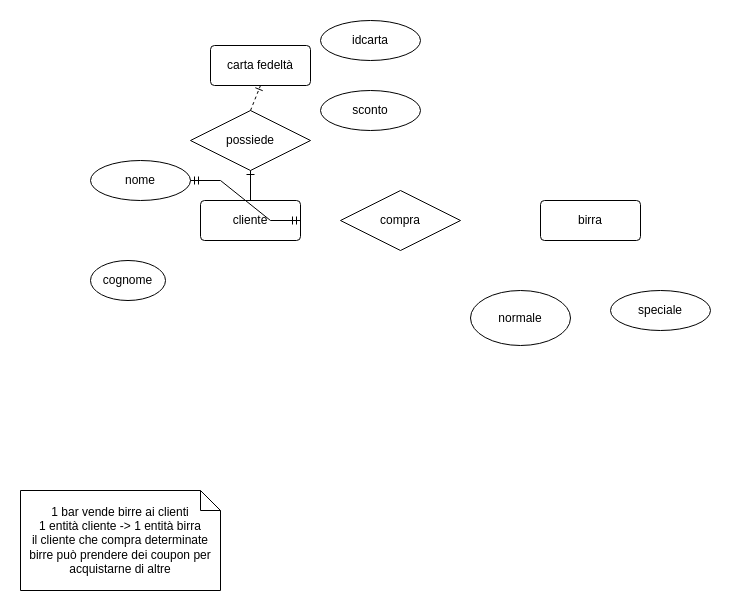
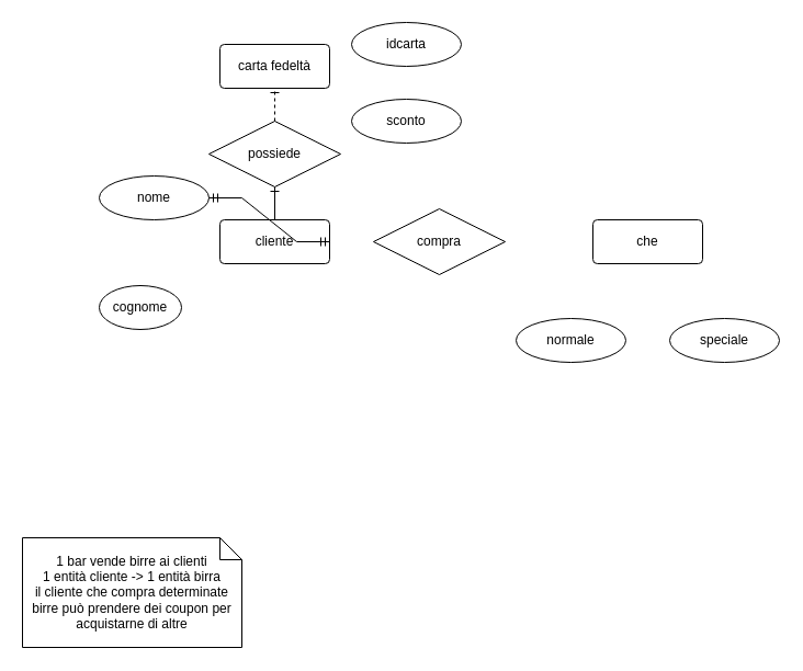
- <mxCell id="8" value="carta fedeltà" style="rounded=1;arcSize=10;whiteSpace=wrap;html=1;align=center;" vertex="1" parent="1"><mxGeometry x="210" y="45" width="100" height="40" as="geometry" /></mxCell>
+ <mxCell id="8" value="carta fedeltà" style="rounded=1;arcSize=10;whiteSpace=wrap;html=1;align=center;" vertex="1" parent="1"><mxGeometry x="200" y="40" width="100" height="40" as="geometry" /></mxCell>
- <mxCell id="3" value="birra" style="rounded=1;arcSize=10;whiteSpace=wrap;html=1;align=center;" vertex="1" parent="1"><mxGeometry x="540" y="200" width="100" height="40" as="geometry" /></mxCell>
+ <mxCell id="3" value="che" style="rounded=1;arcSize=10;whiteSpace=wrap;html=1;align=center;" vertex="1" parent="1"><mxGeometry x="540" y="200" width="100" height="40" as="geometry" /></mxCell>
- <mxCell id="13" value="normale" style="ellipse;whiteSpace=wrap;html=1;align=center;" vertex="1" parent="1"><mxGeometry x="470" y="290" width="100" height="55" as="geometry" /></mxCell>
+ <mxCell id="13" value="normale" style="ellipse;whiteSpace=wrap;html=1;align=center;" vertex="1" parent="1"><mxGeometry x="470" y="290" width="100" height="40" as="geometry" /></mxCell>
